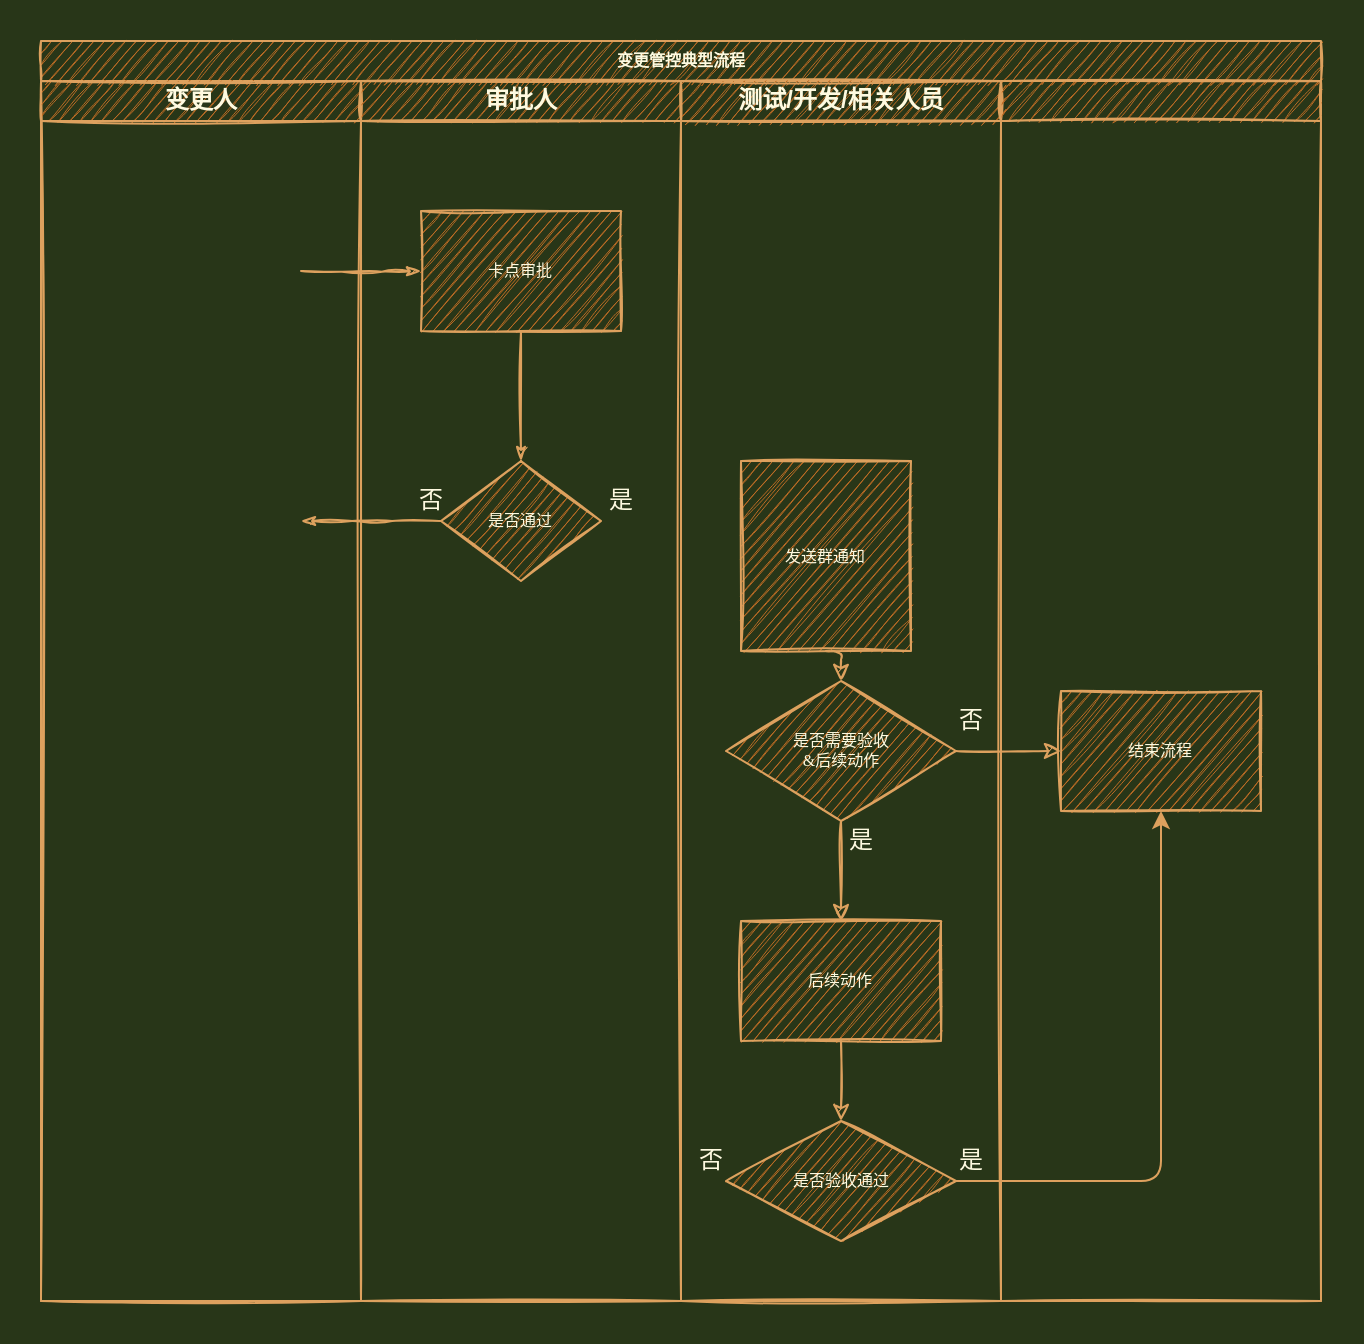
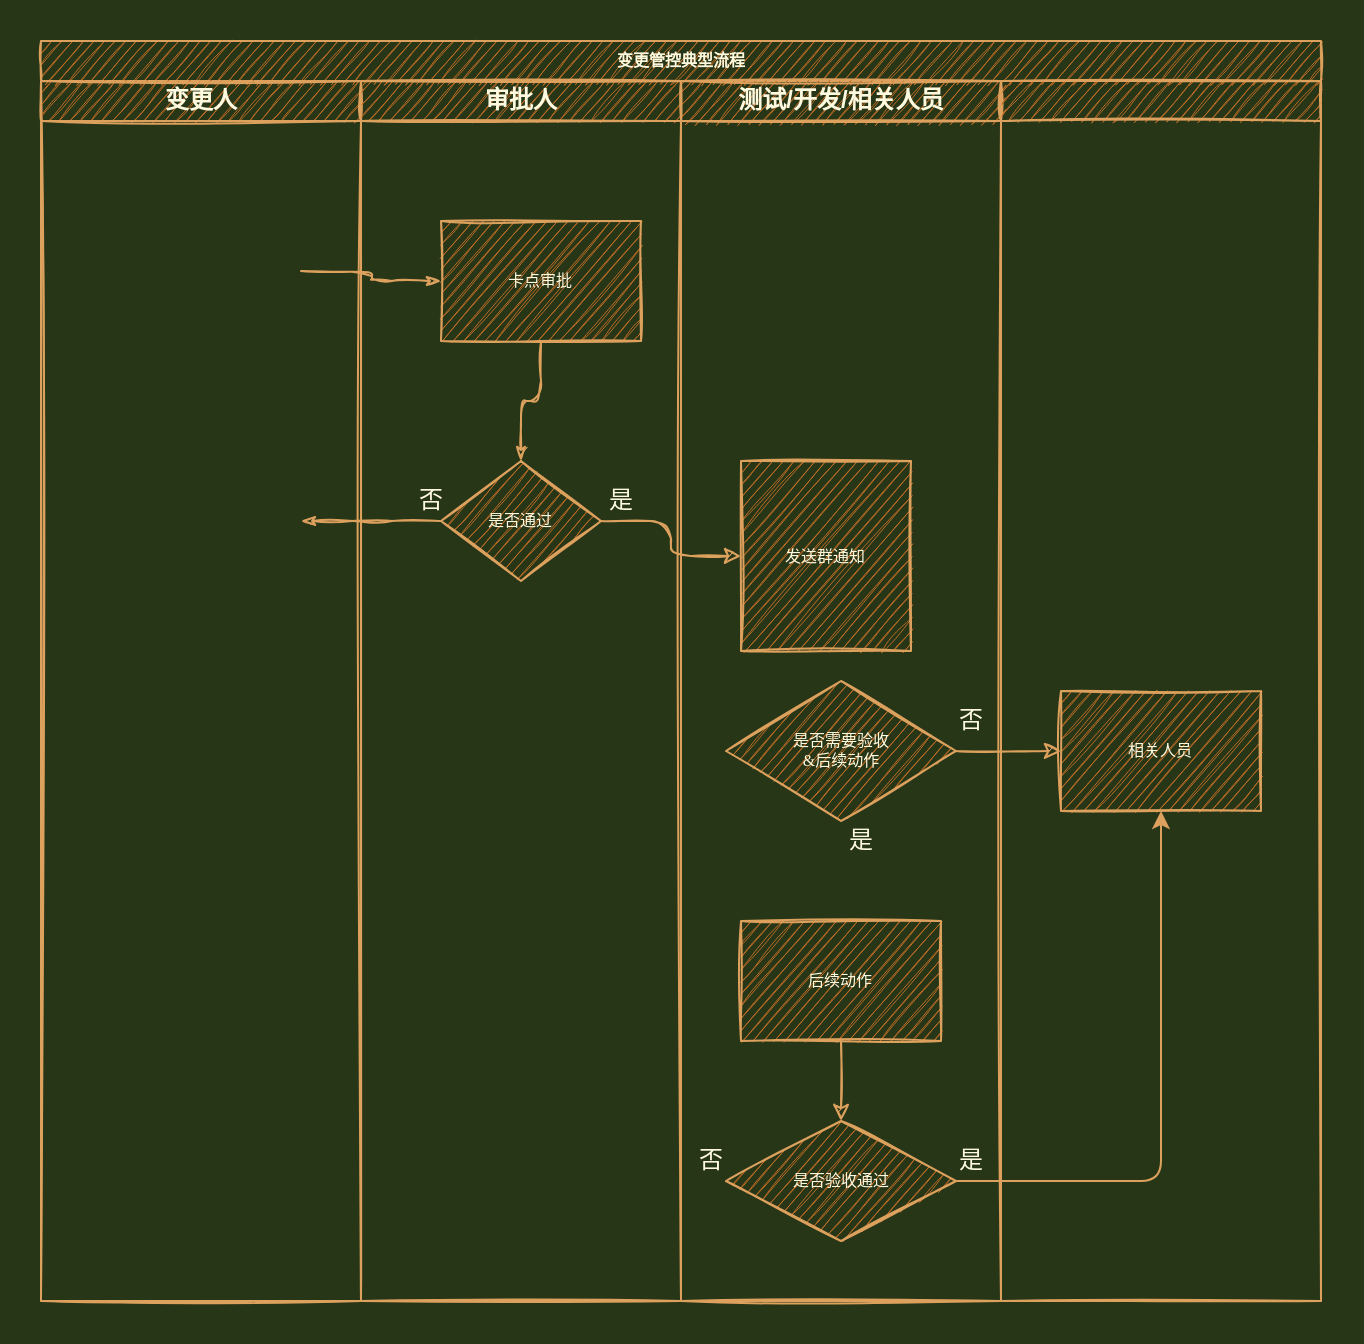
- <mxCell id="6" value="卡点审批" style="whiteSpace=wrap;html=1;shadow=0;labelBackgroundColor=none;strokeWidth=1;fontFamily=Verdana;fontSize=8;align=center;sketch=1;fillColor=#BC6C25;strokeColor=#DDA15E;fontColor=#FEFAE0;" parent="5" vertex="1"><mxGeometry x="30" y="65" width="100" height="60" as="geometry" /></mxCell>
+ <mxCell id="6" value="卡点审批" style="whiteSpace=wrap;html=1;shadow=0;labelBackgroundColor=none;strokeWidth=1;fontFamily=Verdana;fontSize=8;align=center;sketch=1;fillColor=#BC6C25;strokeColor=#DDA15E;fontColor=#FEFAE0;" parent="5" vertex="1"><mxGeometry x="40" y="70" width="100" height="60" as="geometry" /></mxCell>
+ <mxCell id="26" style="edgeStyle=orthogonalEdgeStyle;orthogonalLoop=1;jettySize=auto;html=1;exitX=1;exitY=0.5;exitDx=0;exitDy=0;entryX=0;entryY=0.5;entryDx=0;entryDy=0;entryPerimeter=0;sketch=1;strokeColor=#DDA15E;fontColor=#FEFAE0;labelBackgroundColor=#283618;" parent="2" source="8" target="13" edge="1"><mxGeometry relative="1" as="geometry"><mxPoint x="350" y="230" as="targetPoint" /></mxGeometry></mxCell>
- <mxCell id="12" style="edgeStyle=orthogonalEdgeStyle;orthogonalLoop=1;jettySize=auto;html=1;exitX=0.5;exitY=1;exitDx=0;exitDy=0;entryX=0.5;entryY=0;entryDx=0;entryDy=0;sketch=1;strokeColor=#DDA15E;fontColor=#FEFAE0;labelBackgroundColor=#283618;" parent="11" source="13" target="17" edge="1"><mxGeometry relative="1" as="geometry" /></mxCell>
- <mxCell id="24" value="结束流程" style="whiteSpace=wrap;html=1;shadow=0;labelBackgroundColor=none;strokeWidth=1;fontFamily=Verdana;fontSize=8;align=center;sketch=1;fillColor=#BC6C25;strokeColor=#DDA15E;fontColor=#FEFAE0;" parent="23" vertex="1"><mxGeometry x="30" y="305" width="100" height="60" as="geometry" /></mxCell>
+ <mxCell id="24" value="相关人员" style="whiteSpace=wrap;html=1;shadow=0;labelBackgroundColor=none;strokeWidth=1;fontFamily=Verdana;fontSize=8;align=center;sketch=1;fillColor=#BC6C25;strokeColor=#DDA15E;fontColor=#FEFAE0;" parent="23" vertex="1"><mxGeometry x="30" y="305" width="100" height="60" as="geometry" /></mxCell>
- <mxCell id="16" style="edgeStyle=orthogonalEdgeStyle;orthogonalLoop=1;jettySize=auto;html=1;exitX=0.5;exitY=1;exitDx=0;exitDy=0;entryX=0.5;entryY=0;entryDx=0;entryDy=0;sketch=1;strokeColor=#DDA15E;fontColor=#FEFAE0;labelBackgroundColor=#283618;" parent="11" source="17" target="15" edge="1"><mxGeometry relative="1" as="geometry" /></mxCell>
